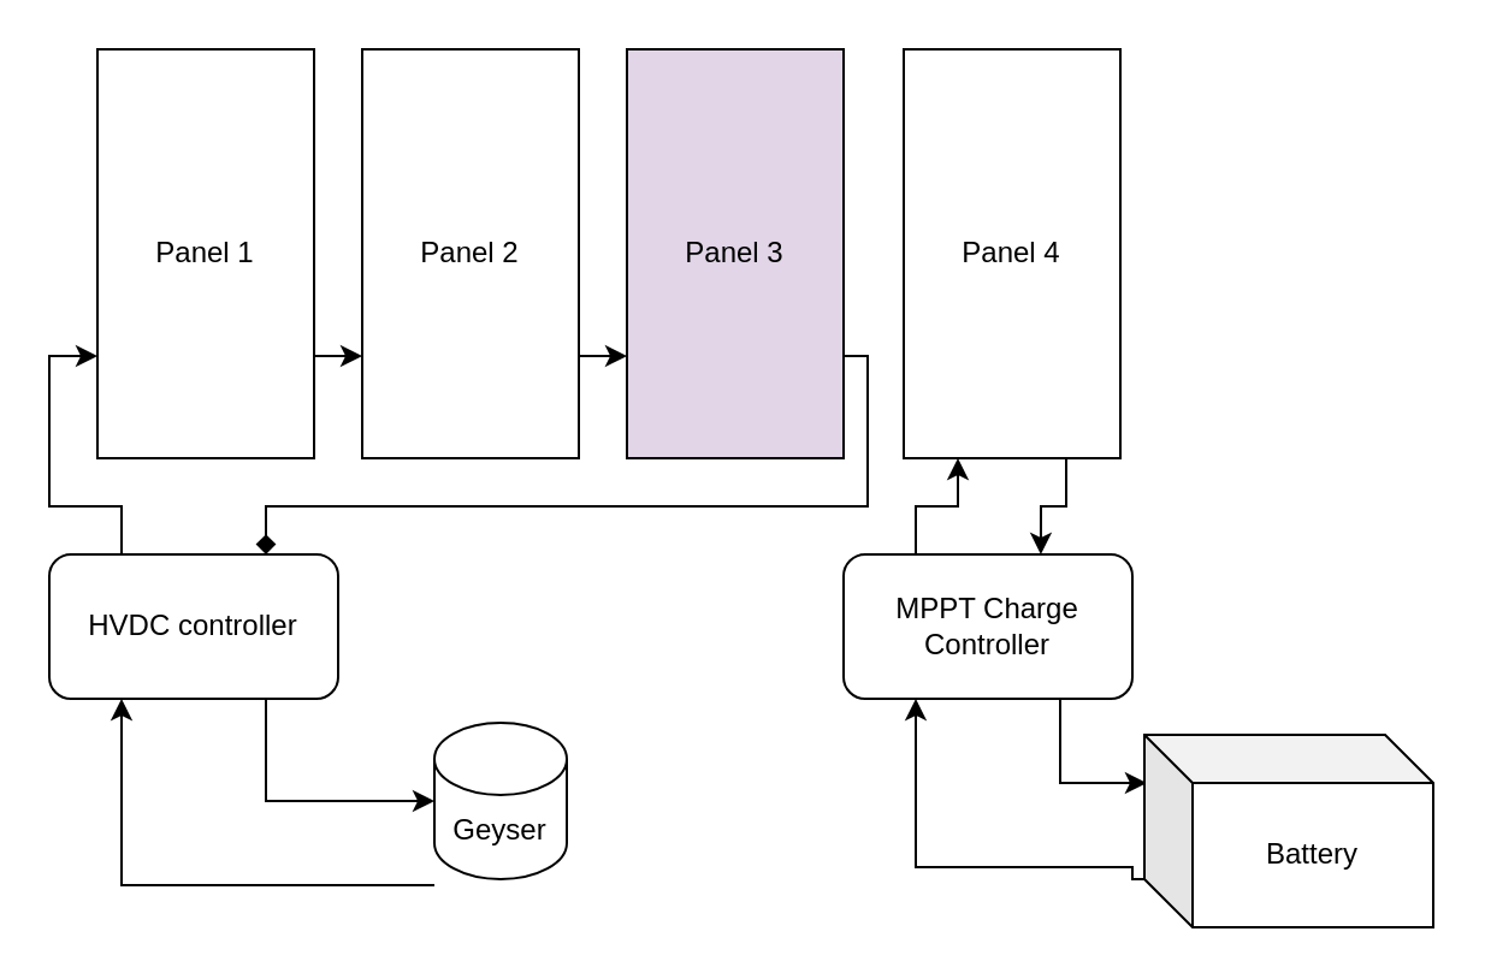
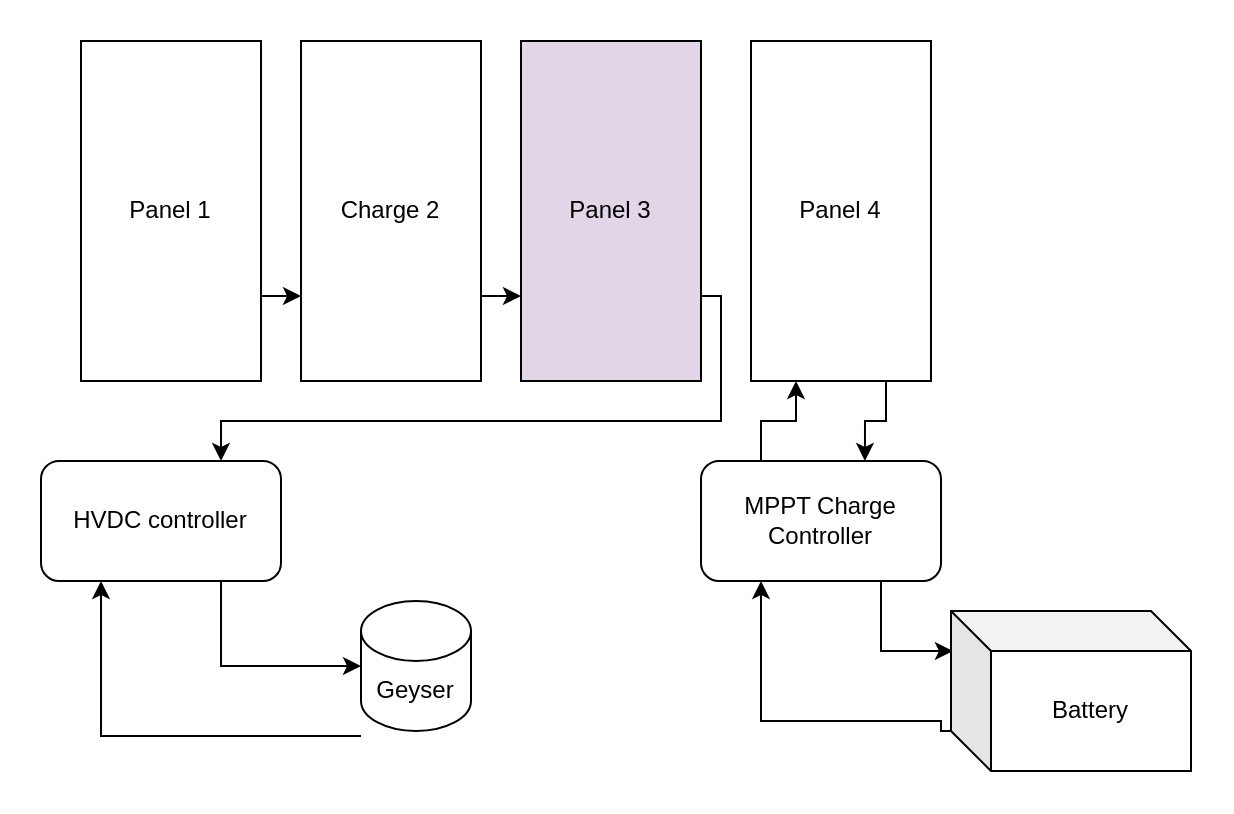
- <mxCell id="5" value="Panel 2" style="rounded=0;whiteSpace=wrap;html=1;" vertex="1" parent="1"><mxGeometry x="150" y="20" width="90" height="170" as="geometry" /></mxCell>
+ <mxCell id="5" value="Charge 2" style="rounded=0;whiteSpace=wrap;html=1;" vertex="1" parent="1"><mxGeometry x="150" y="20" width="90" height="170" as="geometry" /></mxCell>
- <mxCell id="10" style="edgeStyle=orthogonalEdgeStyle;rounded=0;orthogonalLoop=1;jettySize=auto;html=1;exitX=0.25;exitY=0;exitDx=0;exitDy=0;entryX=0;entryY=0.75;entryDx=0;entryDy=0;" edge="1" parent="1" source="12" target="3"><mxGeometry relative="1" as="geometry" /></mxCell>
- <mxCell id="6" style="edgeStyle=orthogonalEdgeStyle;rounded=0;orthogonalLoop=1;jettySize=auto;html=1;exitX=1;exitY=0.75;exitDx=0;exitDy=0;entryX=0.75;entryY=0;entryDx=0;entryDy=0;endArrow=diamond;" edge="1" parent="1" source="7" target="12"><mxGeometry relative="1" as="geometry"><Array as="points"><mxPoint x="360" y="148" /><mxPoint x="360" y="210" /><mxPoint x="110" y="210" /></Array></mxGeometry></mxCell>
+ <mxCell id="6" style="edgeStyle=orthogonalEdgeStyle;rounded=0;orthogonalLoop=1;jettySize=auto;html=1;exitX=1;exitY=0.75;exitDx=0;exitDy=0;entryX=0.75;entryY=0;entryDx=0;entryDy=0;" edge="1" parent="1" source="7" target="12"><mxGeometry relative="1" as="geometry"><Array as="points"><mxPoint x="360" y="148" /><mxPoint x="360" y="210" /><mxPoint x="110" y="210" /></Array></mxGeometry></mxCell>
